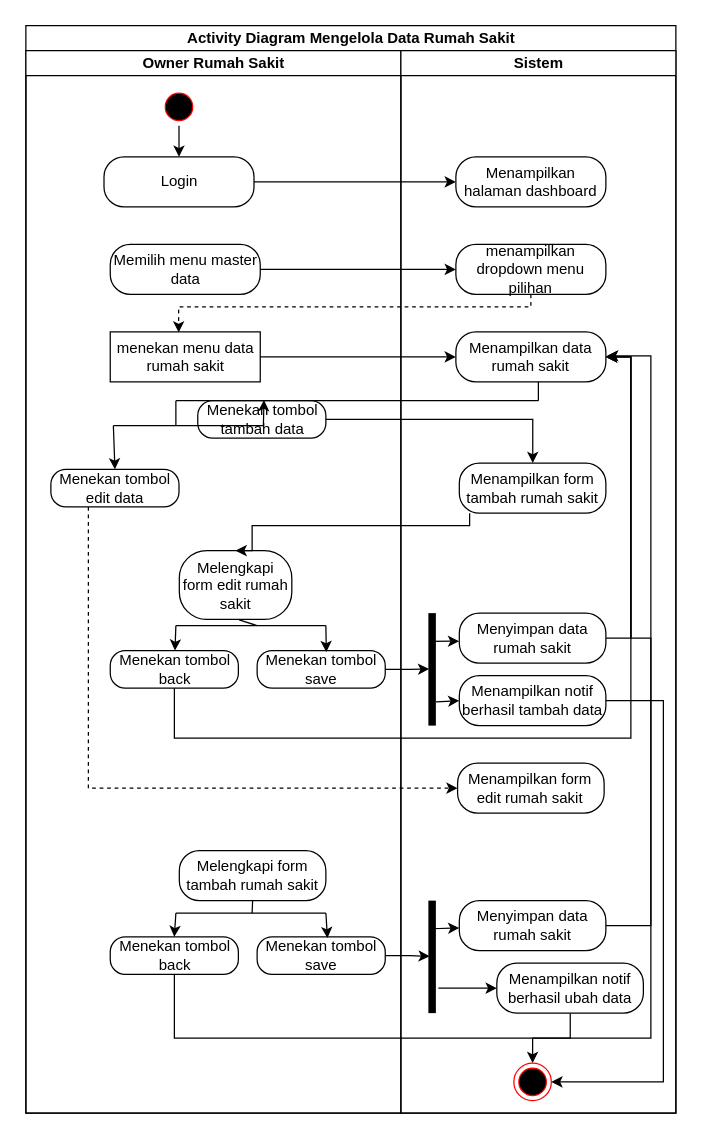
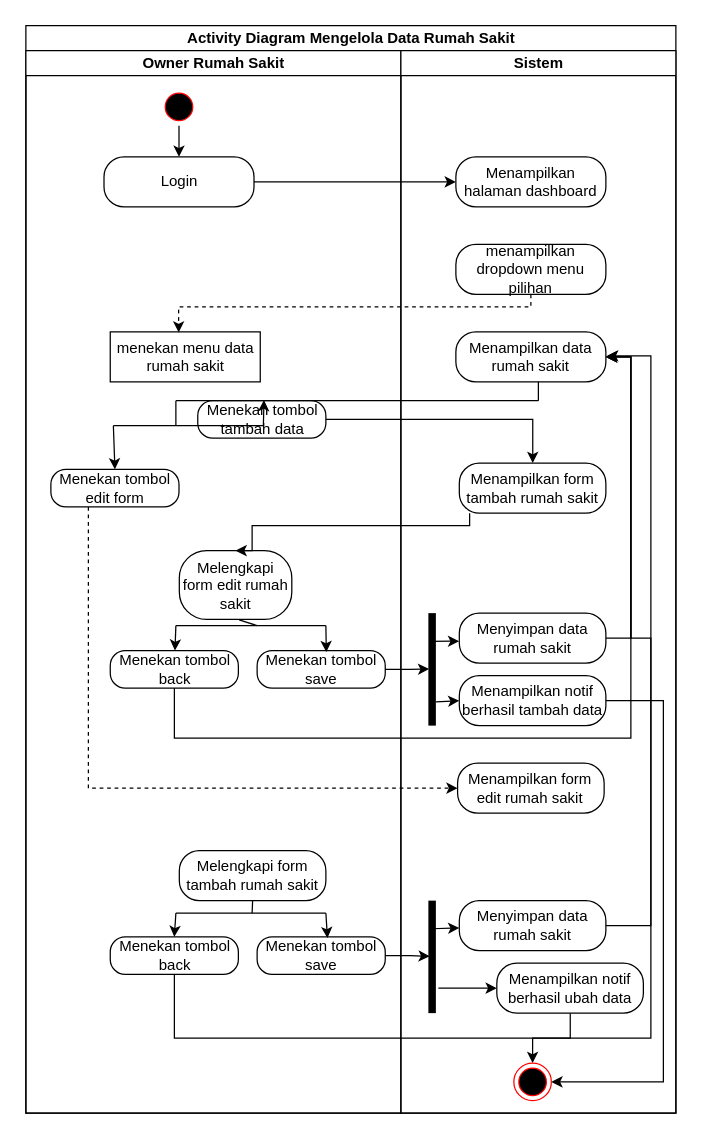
- <mxCell id="7" value="Memilih menu master data" style="rounded=1;whiteSpace=wrap;html=1;arcSize=40;fontColor=#000000;fillColor=default;strokeColor=default;" parent="3" vertex="1"><mxGeometry x="67.5" y="155" width="120" height="40" as="geometry" /></mxCell>
- <mxCell id="21" value="" style="edgeStyle=orthogonalEdgeStyle;rounded=0;orthogonalLoop=1;jettySize=auto;html=1;" parent="2" source="7" target="33" edge="1"><mxGeometry relative="1" as="geometry" /></mxCell>
- <mxCell id="23" value="" style="edgeStyle=orthogonalEdgeStyle;rounded=0;orthogonalLoop=1;jettySize=auto;html=1;" parent="2" source="8" target="34" edge="1"><mxGeometry relative="1" as="geometry" /></mxCell>
- <mxCell id="10" value="Menekan tombol edit data" style="rounded=1;whiteSpace=wrap;html=1;arcSize=40;fontColor=#000000;fillColor=default;strokeColor=default;" parent="3" vertex="1"><mxGeometry x="20" y="335" width="102.5" height="30" as="geometry" /></mxCell>
+ <mxCell id="10" value="Menekan tombol edit form" style="rounded=1;whiteSpace=wrap;html=1;arcSize=40;fontColor=#000000;fillColor=default;strokeColor=default;" parent="3" vertex="1"><mxGeometry x="20" y="335" width="102.5" height="30" as="geometry" /></mxCell>
